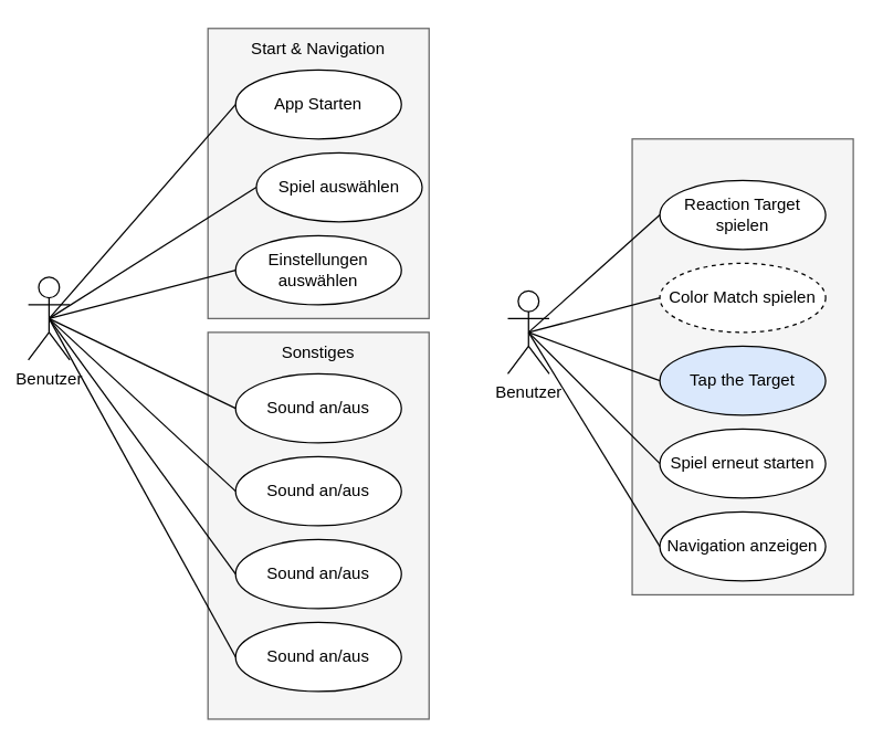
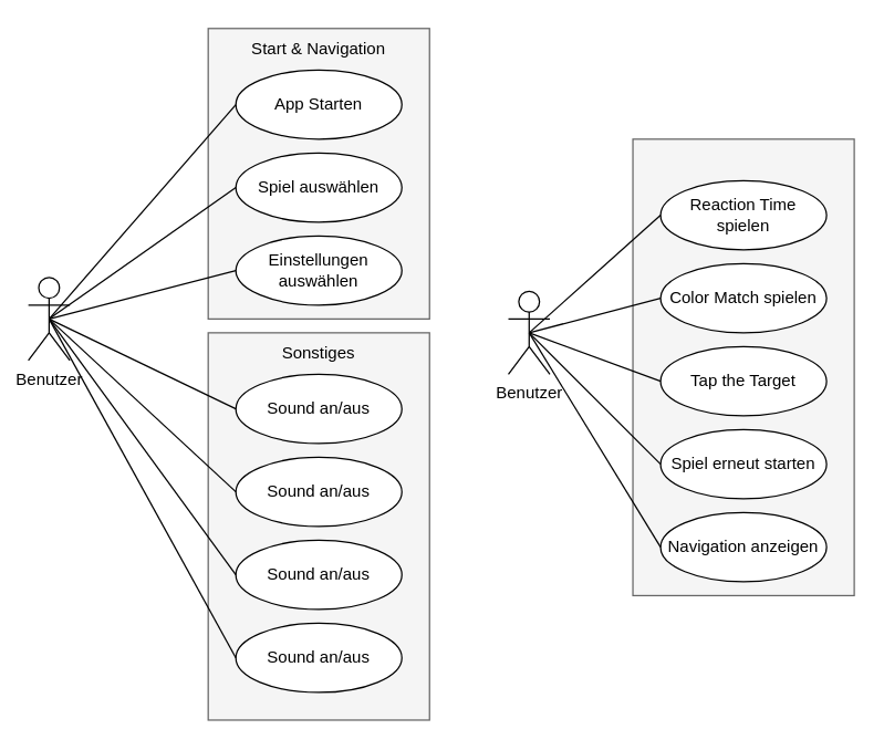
- <mxCell id="9" value="Spiel auswählen" style="ellipse;whiteSpace=wrap;html=1;" vertex="1" parent="1"><mxGeometry x="185" y="110" width="120" height="50" as="geometry" /></mxCell>
+ <mxCell id="9" value="Spiel auswählen" style="ellipse;whiteSpace=wrap;html=1;" vertex="1" parent="1"><mxGeometry x="170" y="110" width="120" height="50" as="geometry" /></mxCell>
- <mxCell id="11" value="Reaction Target spielen" style="ellipse;whiteSpace=wrap;html=1;" vertex="1" parent="1"><mxGeometry x="477" y="130" width="120" height="50" as="geometry" /></mxCell>
+ <mxCell id="11" value="Reaction Time spielen" style="ellipse;whiteSpace=wrap;html=1;" vertex="1" parent="1"><mxGeometry x="477" y="130" width="120" height="50" as="geometry" /></mxCell>
- <mxCell id="12" value="Color Match spielen" style="ellipse;whiteSpace=wrap;html=1;dashed=1;" vertex="1" parent="1"><mxGeometry x="477" y="190" width="120" height="50" as="geometry" /></mxCell>
+ <mxCell id="12" value="Color Match spielen" style="ellipse;whiteSpace=wrap;html=1;" vertex="1" parent="1"><mxGeometry x="477" y="190" width="120" height="50" as="geometry" /></mxCell>
- <mxCell id="13" value="Tap the Target" style="ellipse;whiteSpace=wrap;html=1;fillColor=#dae8fc;" vertex="1" parent="1"><mxGeometry x="477" y="250" width="120" height="50" as="geometry" /></mxCell>
+ <mxCell id="13" value="Tap the Target" style="ellipse;whiteSpace=wrap;html=1;" vertex="1" parent="1"><mxGeometry x="477" y="250" width="120" height="50" as="geometry" /></mxCell>
